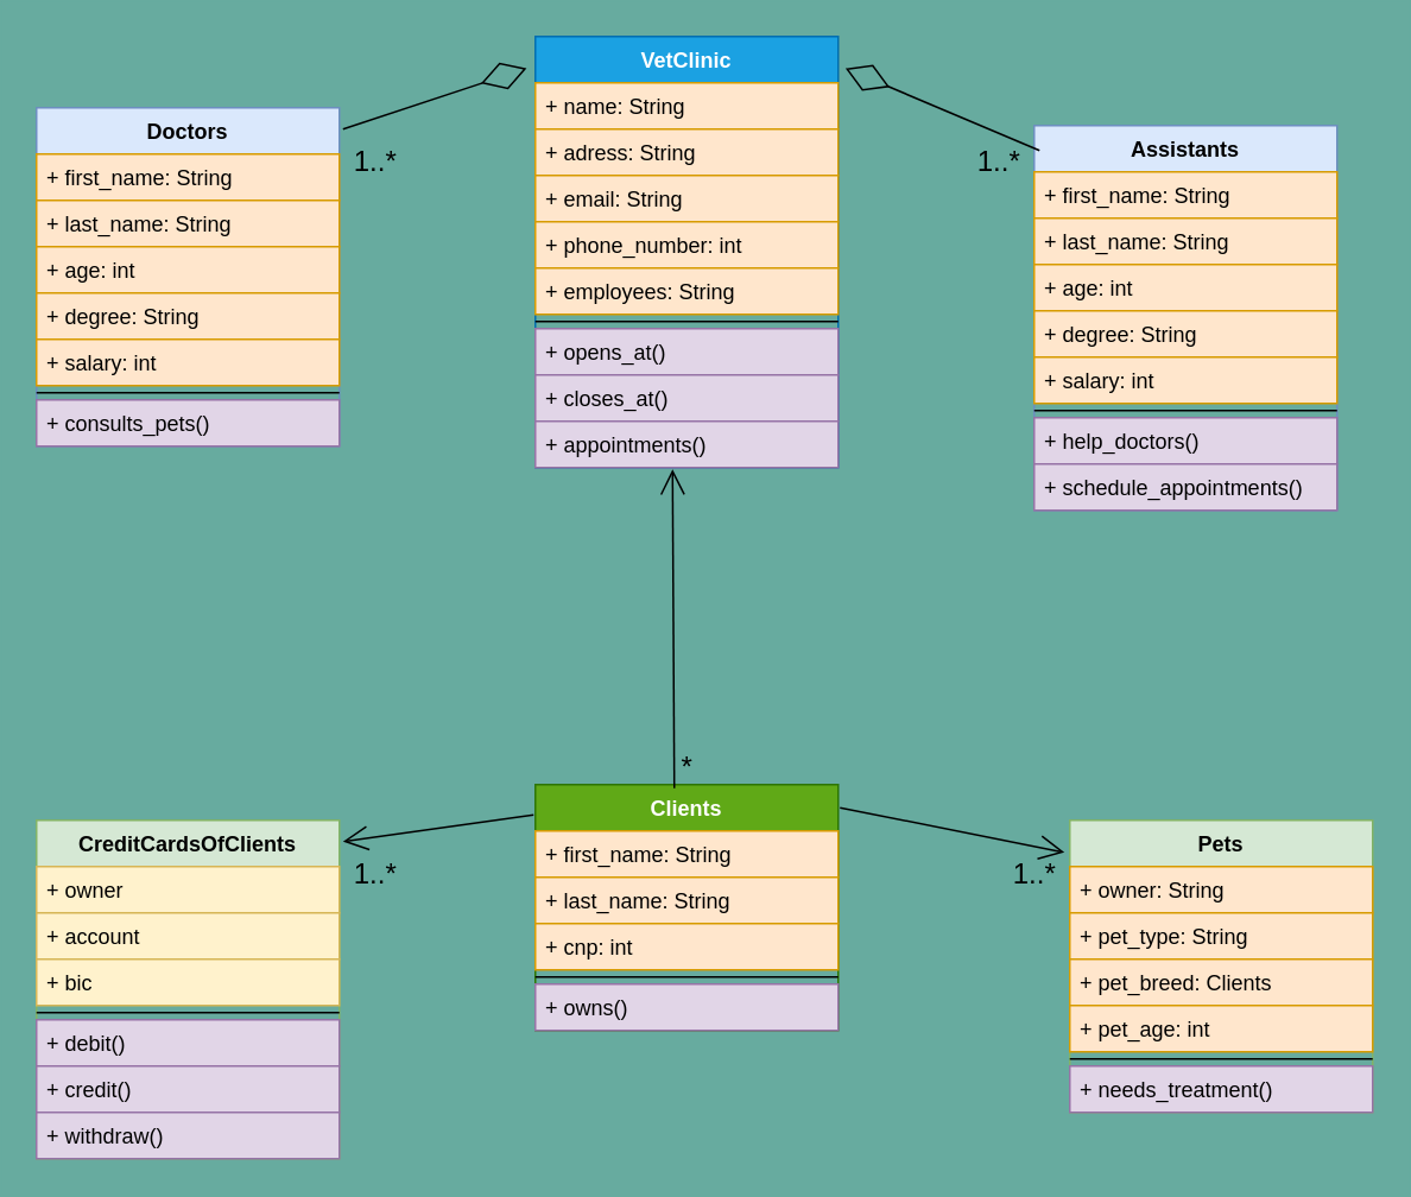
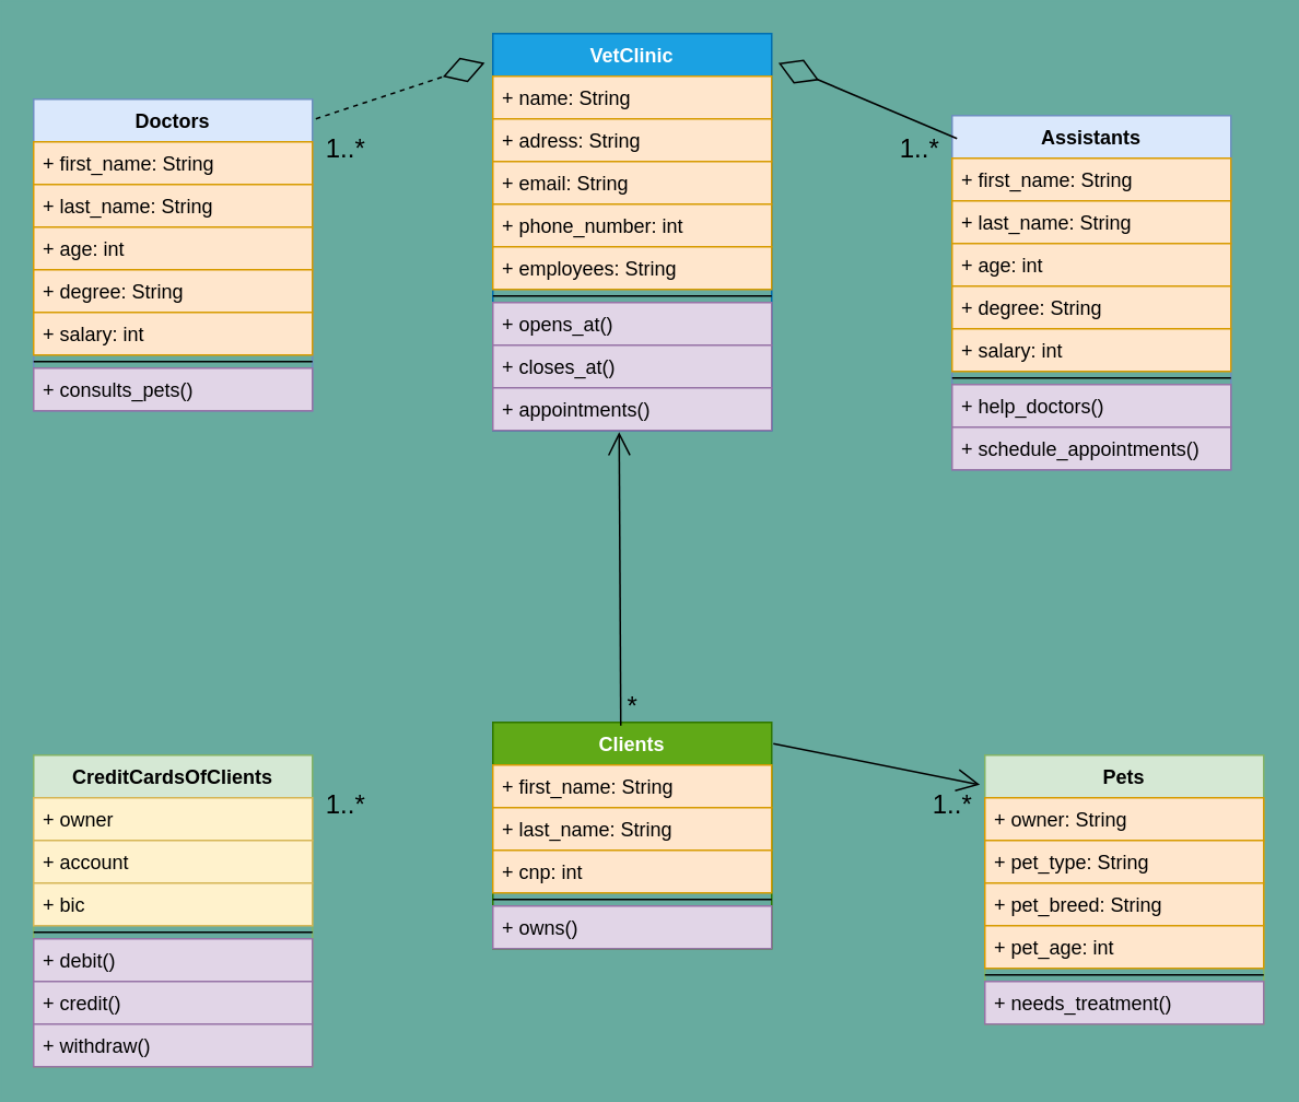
- <mxCell id="57" value="" style="endArrow=diamondThin;endFill=0;endSize=24;html=1;strokeWidth=1;fontSize=16;align=left;exitX=1.012;exitY=0.063;exitDx=0;exitDy=0;exitPerimeter=0;entryX=-0.029;entryY=0.074;entryDx=0;entryDy=0;entryPerimeter=0;" parent="1" source="2" target="25" edge="1"><mxGeometry width="160" relative="1" as="geometry"><mxPoint x="290" y="320" as="sourcePoint" /><mxPoint x="450" y="320" as="targetPoint" /></mxGeometry></mxCell>
+ <mxCell id="57" value="" style="endArrow=diamondThin;endFill=0;endSize=24;html=1;strokeWidth=1;fontSize=16;align=left;exitX=1.012;exitY=0.063;exitDx=0;exitDy=0;exitPerimeter=0;entryX=-0.029;entryY=0.074;entryDx=0;entryDy=0;entryPerimeter=0;dashed=1;" parent="1" source="2" target="25" edge="1"><mxGeometry width="160" relative="1" as="geometry"><mxPoint x="290" y="320" as="sourcePoint" /><mxPoint x="450" y="320" as="targetPoint" /></mxGeometry></mxCell>
- <mxCell id="55" value="" style="endArrow=open;endFill=1;endSize=12;html=1;strokeWidth=1;fontSize=16;align=left;exitX=-0.006;exitY=0.123;exitDx=0;exitDy=0;exitPerimeter=0;entryX=1.012;entryY=0.063;entryDx=0;entryDy=0;entryPerimeter=0;" parent="1" source="44" target="10" edge="1"><mxGeometry width="160" relative="1" as="geometry"><mxPoint x="120" y="380" as="sourcePoint" /><mxPoint x="280" y="380" as="targetPoint" /></mxGeometry></mxCell>
- <mxCell id="21" value="+ pet_breed: Clients" style="text;strokeColor=#d79b00;fillColor=#ffe6cc;align=left;verticalAlign=top;spacingLeft=4;spacingRight=4;overflow=hidden;rotatable=0;points=[[0,0.5],[1,0.5]];portConstraint=eastwest;" parent="18" vertex="1"><mxGeometry y="78" width="170" height="26" as="geometry" /></mxCell>
+ <mxCell id="21" value="+ pet_breed: String" style="text;strokeColor=#d79b00;fillColor=#ffe6cc;align=left;verticalAlign=top;spacingLeft=4;spacingRight=4;overflow=hidden;rotatable=0;points=[[0,0.5],[1,0.5]];portConstraint=eastwest;" parent="18" vertex="1"><mxGeometry y="78" width="170" height="26" as="geometry" /></mxCell>
